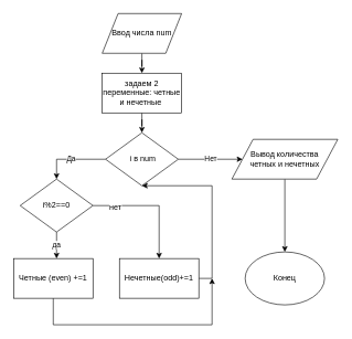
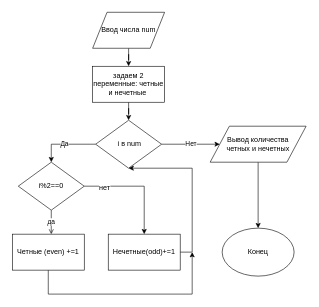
- <mxCell id="9" value="да" style="edgeStyle=orthogonalEdgeStyle;rounded=0;orthogonalLoop=1;jettySize=auto;html=1;" edge="1" parent="1" source="12" target="14"><mxGeometry relative="1" as="geometry"><Array as="points"><mxPoint x="85" y="380" /><mxPoint x="85" y="380" /></Array></mxGeometry></mxCell>
+ <mxCell id="9" value="да" style="edgeStyle=orthogonalEdgeStyle;rounded=0;orthogonalLoop=1;jettySize=auto;html=1;endArrow=open;" edge="1" parent="1" source="12" target="14"><mxGeometry relative="1" as="geometry"><Array as="points"><mxPoint x="85" y="380" /><mxPoint x="85" y="380" /></Array></mxGeometry></mxCell>
